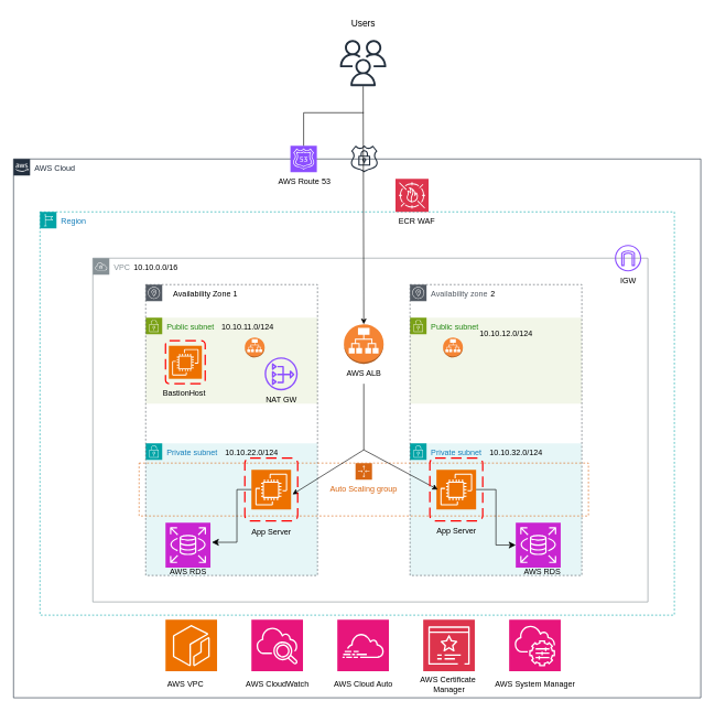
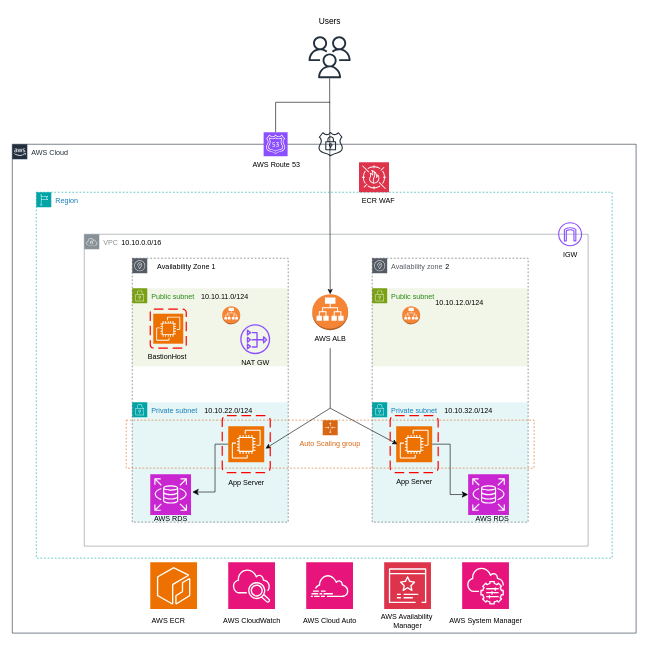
- <mxCell id="57" value="AWS VPC" style="text;html=1;align=center;verticalAlign=middle;resizable=0;points=[];autosize=1;strokeColor=none;fillColor=none;" vertex="1" parent="2"><mxGeometry x="220" y="780" width="80" height="30" as="geometry" /></mxCell>
+ <mxCell id="57" value="AWS ECR" style="text;html=1;align=center;verticalAlign=middle;resizable=0;points=[];autosize=1;strokeColor=none;fillColor=none;" vertex="1" parent="2"><mxGeometry x="220" y="780" width="80" height="30" as="geometry" /></mxCell>
- <mxCell id="52" value="AWS Certificate&amp;nbsp;&lt;div&gt;Manager&lt;/div&gt;" style="text;html=1;align=center;verticalAlign=middle;resizable=0;points=[];autosize=1;strokeColor=none;fillColor=none;" vertex="1" parent="2"><mxGeometry x="604" y="775" width="110" height="40" as="geometry" /></mxCell>
+ <mxCell id="52" value="AWS Availability&amp;nbsp;&lt;div&gt;Manager&lt;/div&gt;" style="text;html=1;align=center;verticalAlign=middle;resizable=0;points=[];autosize=1;strokeColor=none;fillColor=none;" vertex="1" parent="2"><mxGeometry x="604" y="775" width="110" height="40" as="geometry" /></mxCell>
